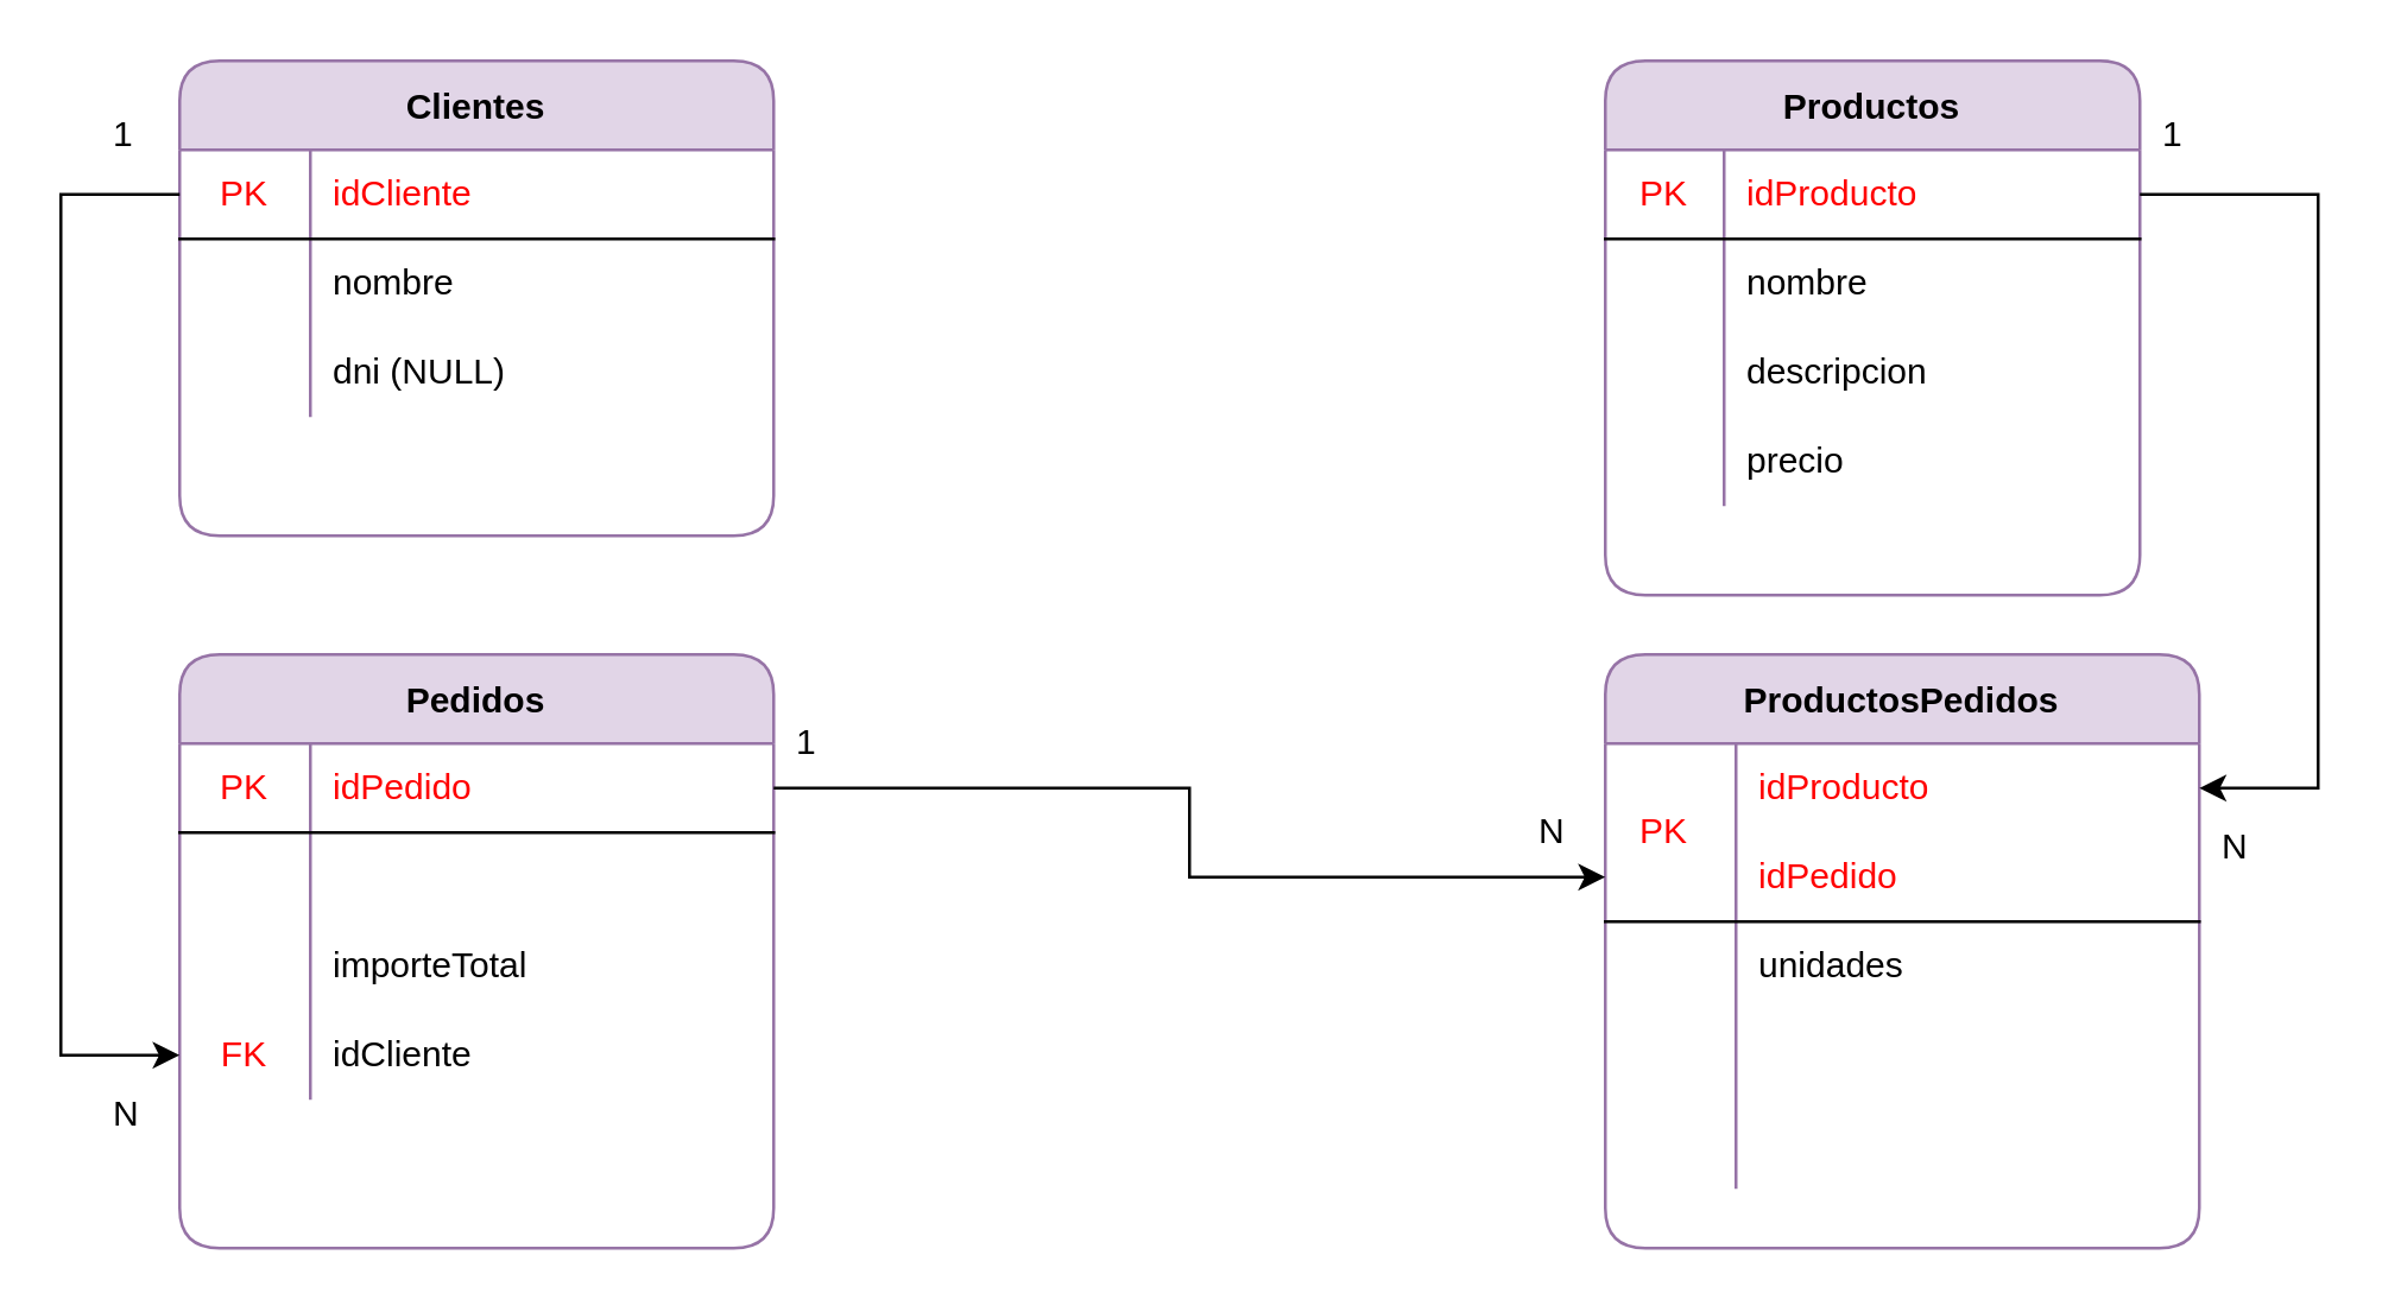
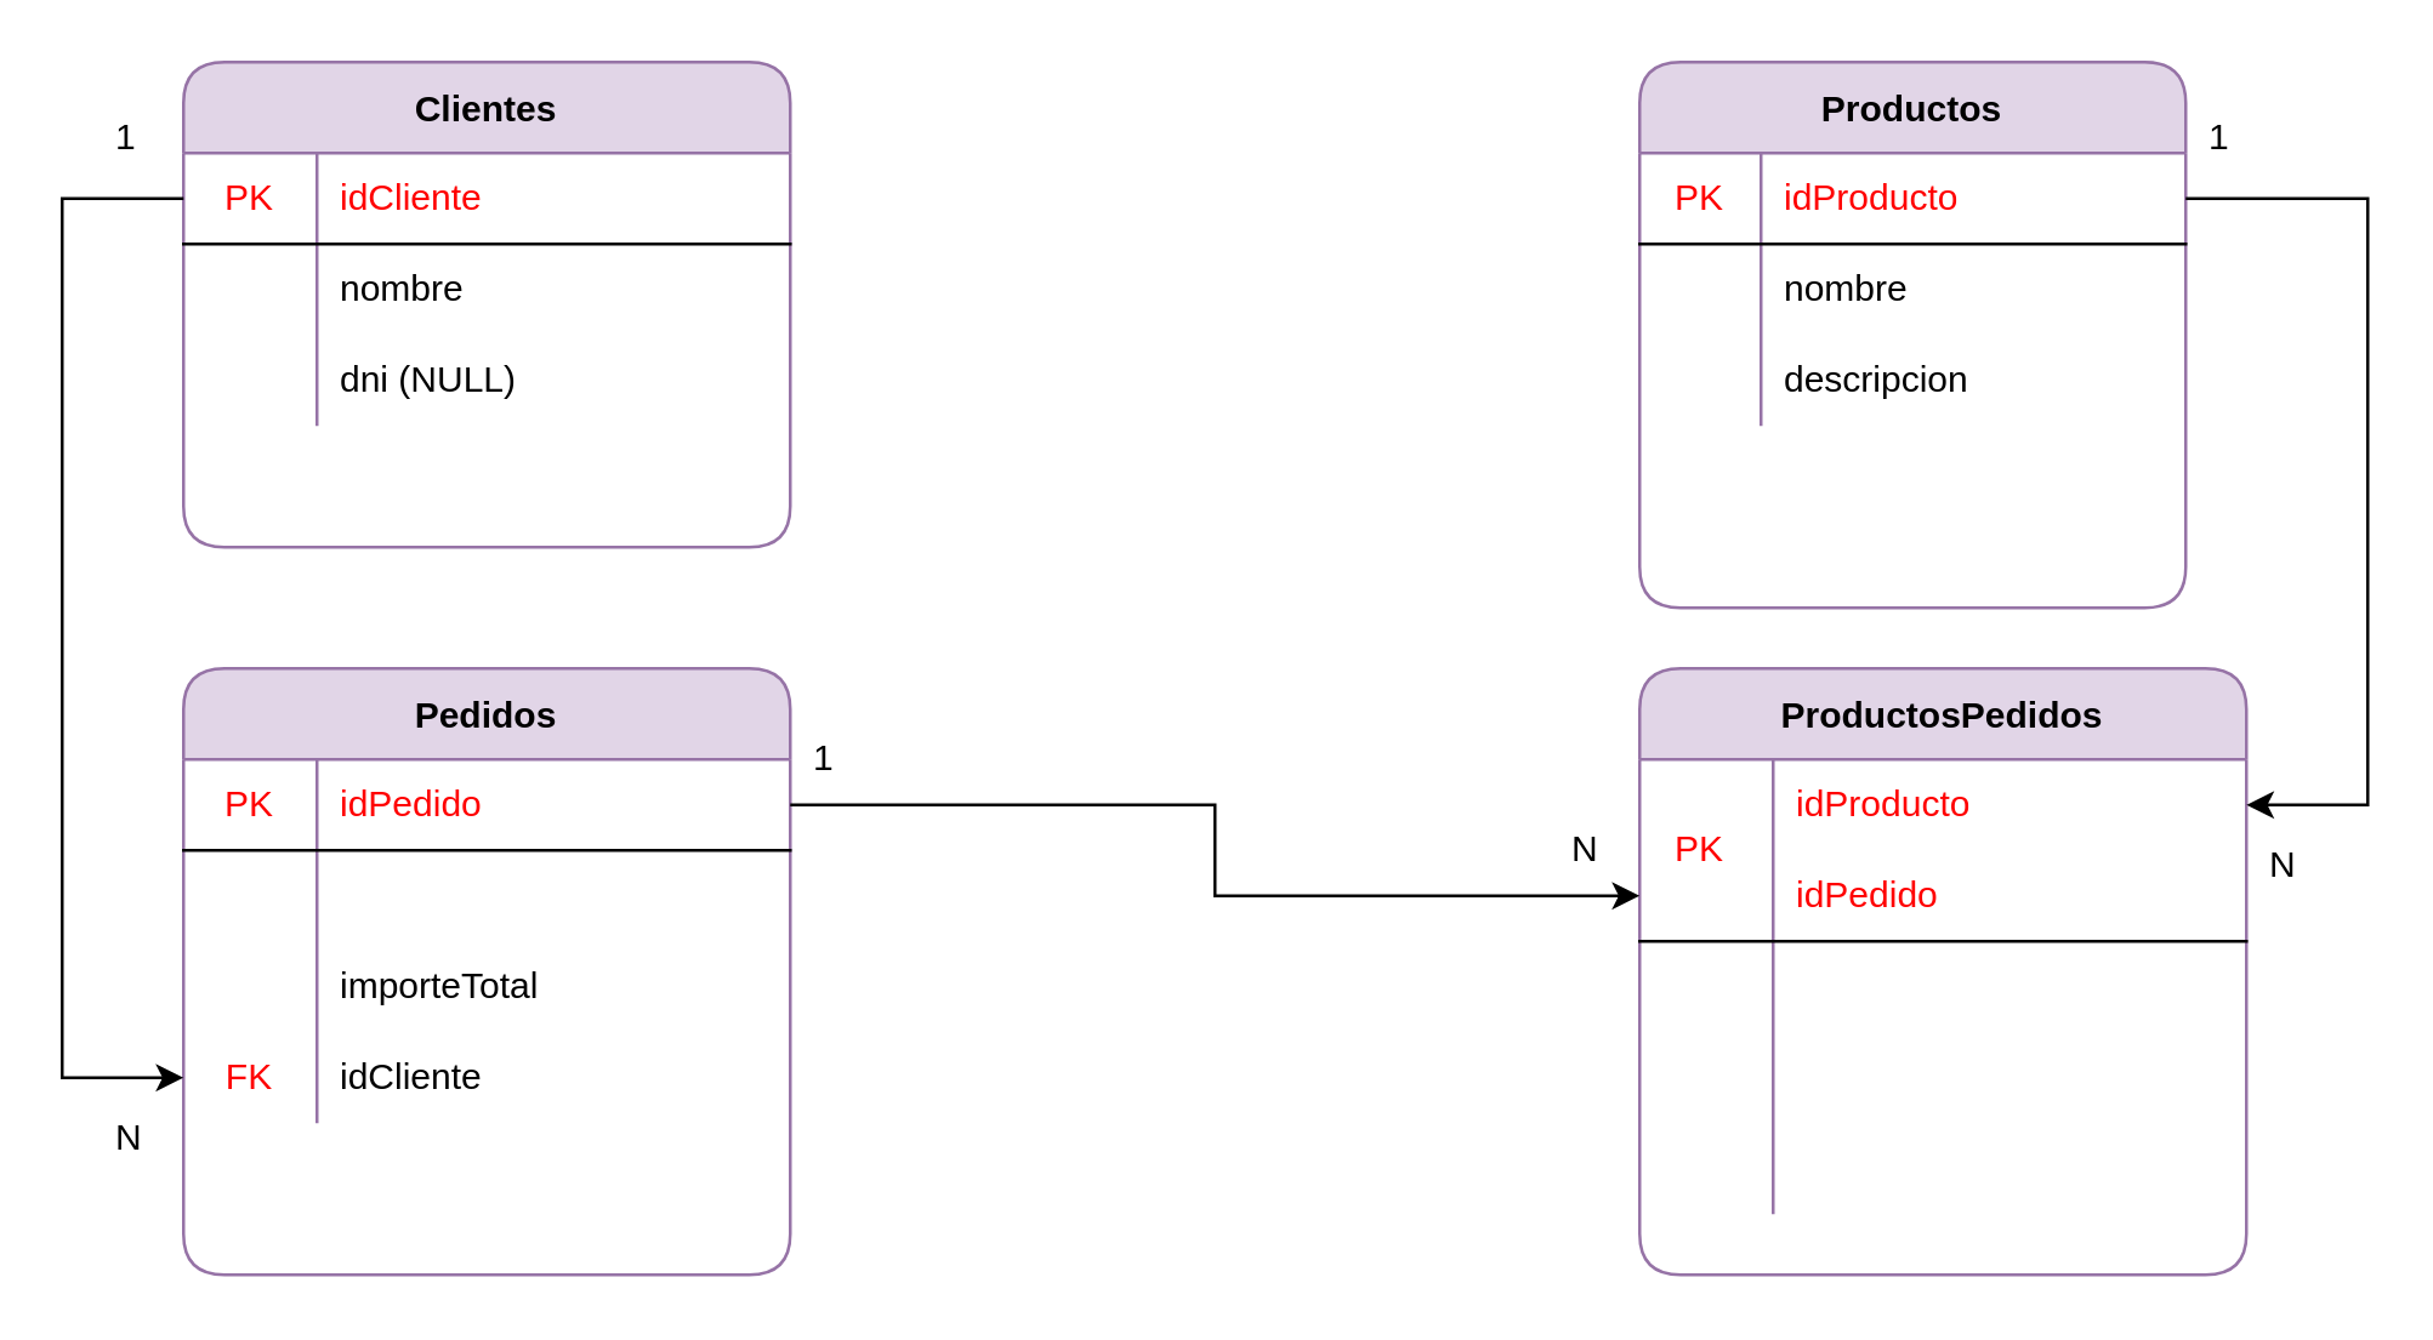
- <mxCell id="24" value="precio" style="shape=partialRectangle;html=1;whiteSpace=wrap;connectable=0;fillColor=none;top=0;left=0;bottom=0;right=0;align=left;spacingLeft=6;overflow=hidden;pointerEvents=1;" parent="22" vertex="1"><mxGeometry x="40" width="140" height="30" as="geometry"><mxRectangle width="140" height="30" as="alternateBounds" /></mxGeometry></mxCell>
- <mxCell id="49" value="unidades" style="shape=partialRectangle;html=1;whiteSpace=wrap;connectable=0;fillColor=none;top=0;left=0;bottom=0;right=0;align=left;spacingLeft=6;overflow=hidden;pointerEvents=1;" parent="47" vertex="1"><mxGeometry x="44" width="156" height="30" as="geometry"><mxRectangle width="156" height="30" as="alternateBounds" /></mxGeometry></mxCell>
